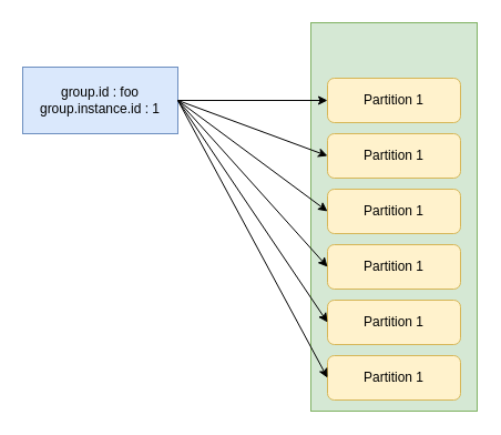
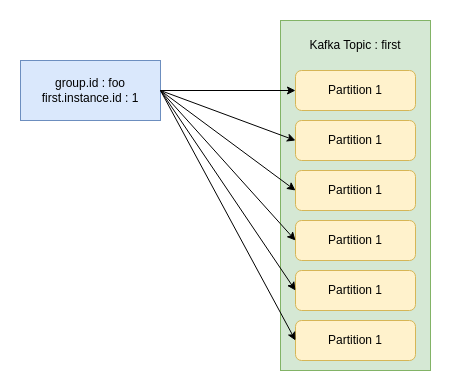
+ <mxCell id="5" value="Kafka Topic : first" style="text;html=1;strokeColor=none;fillColor=none;align=center;verticalAlign=middle;whiteSpace=wrap;rounded=0;" vertex="1" parent="1"><mxGeometry x="300" y="30" width="110" height="30" as="geometry" /></mxCell>
- <mxCell id="4" value="group.id : foo&lt;br&gt;group.instance.id : 1" style="rounded=0;whiteSpace=wrap;html=1;align=center;fillColor=#dae8fc;strokeColor=#6c8ebf;" vertex="1" parent="1"><mxGeometry x="20" y="60" width="140" height="60" as="geometry" /></mxCell>
+ <mxCell id="4" value="group.id : foo&lt;br&gt;first.instance.id : 1" style="rounded=0;whiteSpace=wrap;html=1;align=center;fillColor=#dae8fc;strokeColor=#6c8ebf;" vertex="1" parent="1"><mxGeometry x="20" y="60" width="140" height="60" as="geometry" /></mxCell>
